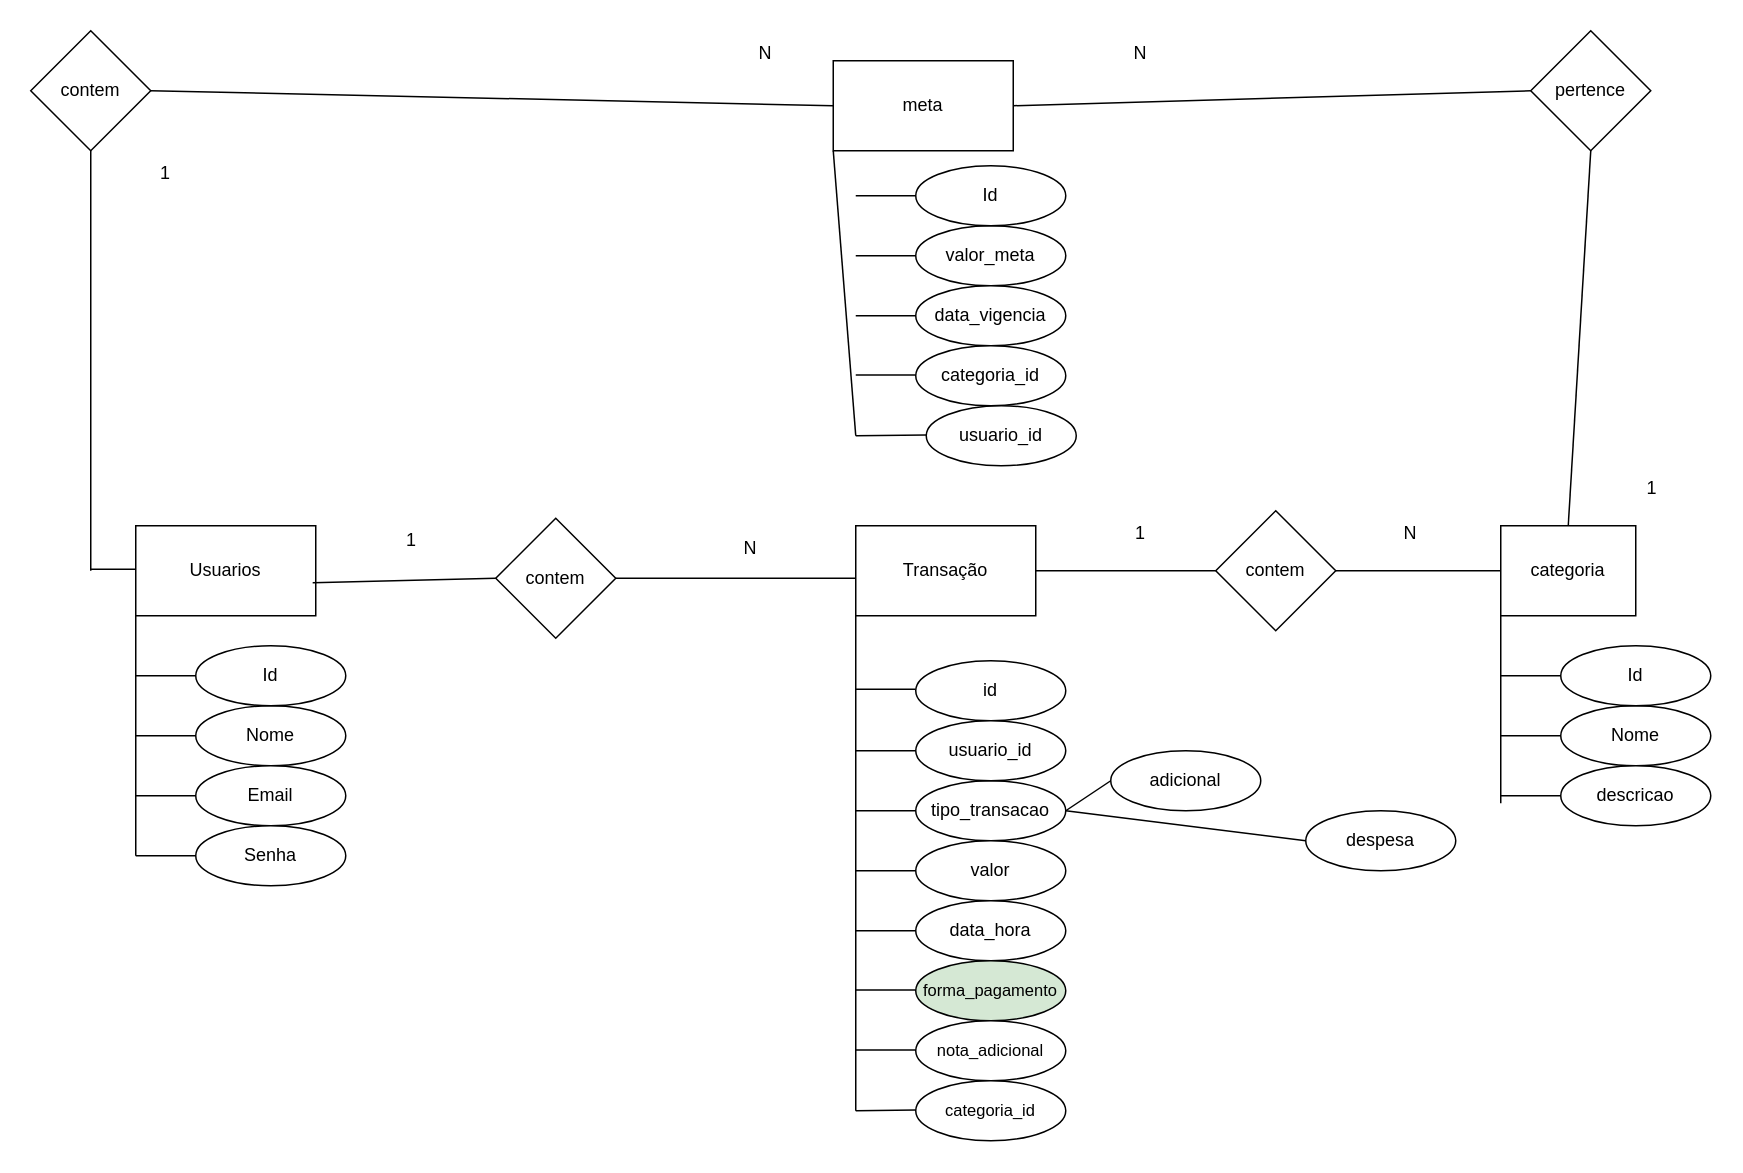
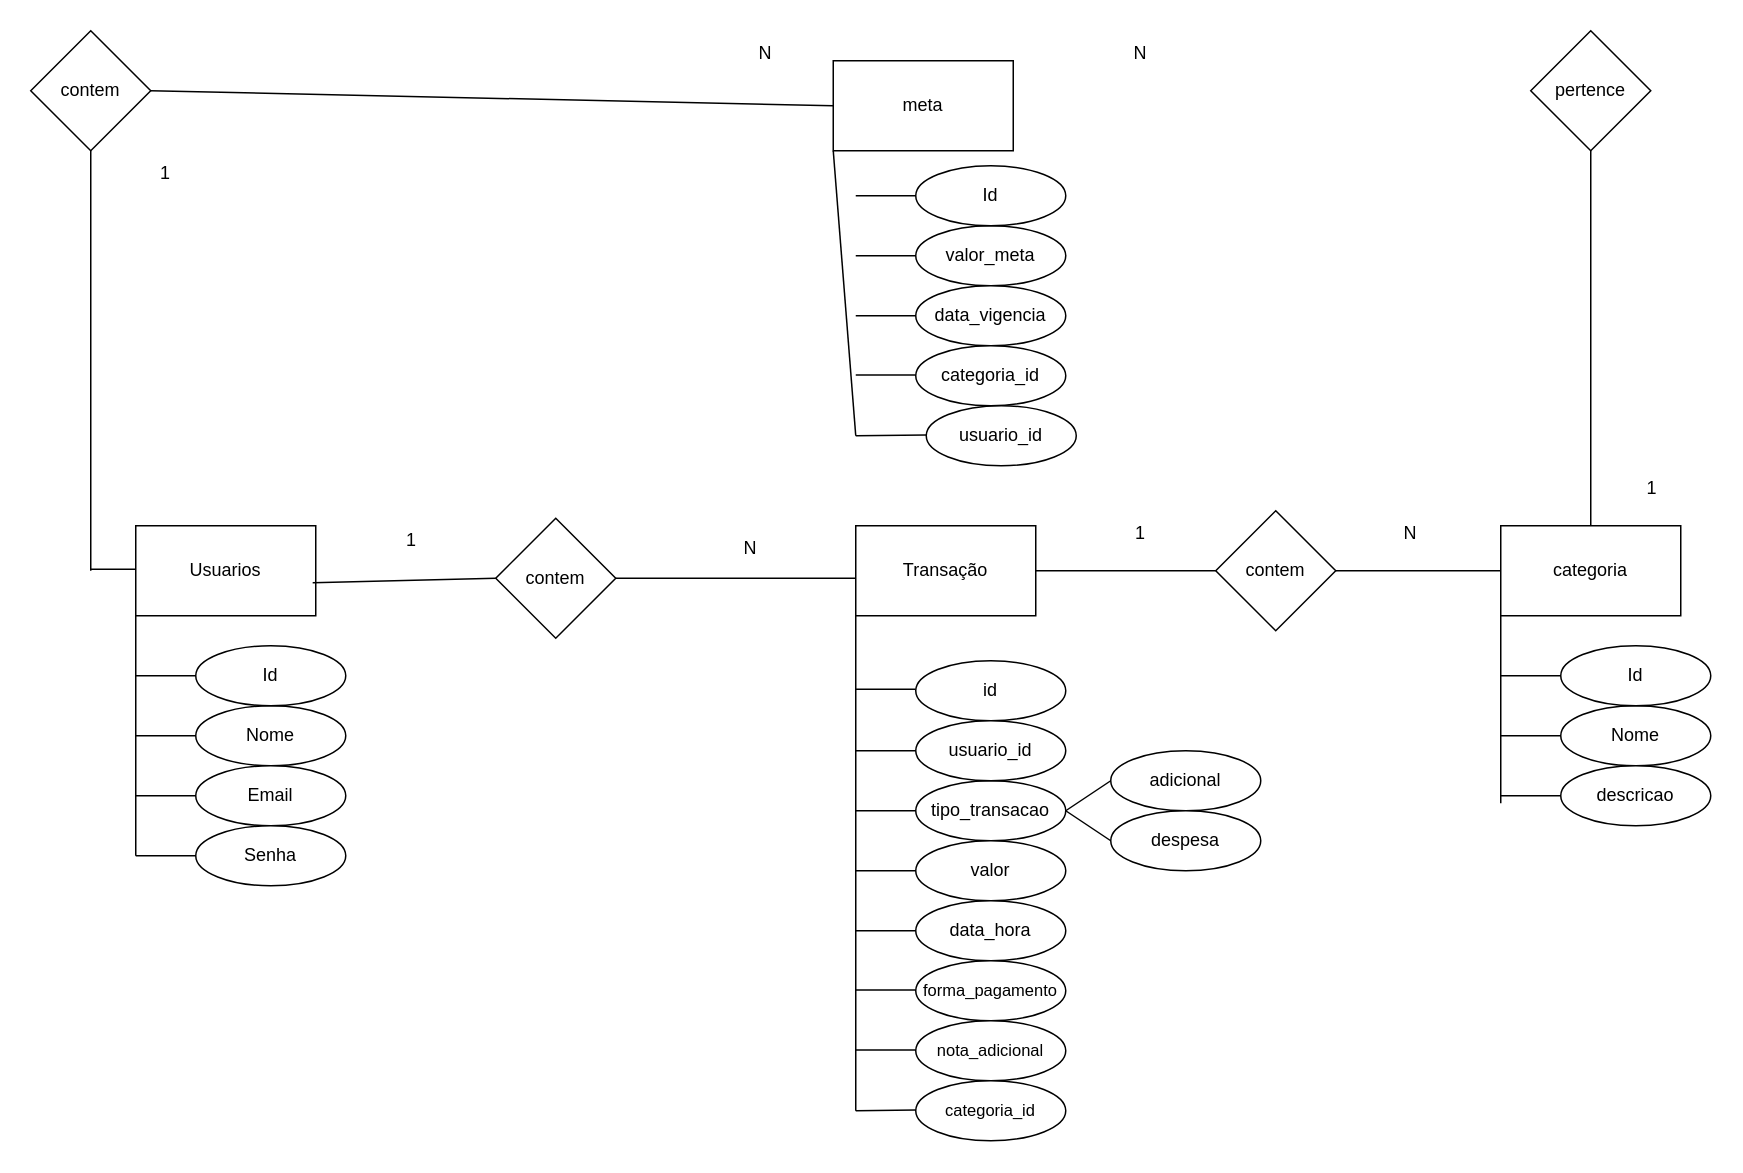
- <mxCell id="68" value="" style="endArrow=none;html=1;rounded=0;entryX=0;entryY=0.5;entryDx=0;entryDy=0;exitX=1;exitY=0.5;exitDx=0;exitDy=0;" parent="1" source="40" target="66" edge="1"><mxGeometry width="50" height="50" relative="1" as="geometry"><mxPoint x="700" y="25" as="sourcePoint" /><mxPoint x="1020" y="35" as="targetPoint" /></mxGeometry></mxCell>
- <mxCell id="32" value="categoria" style="rounded=0;whiteSpace=wrap;html=1;" parent="1" vertex="1"><mxGeometry x="1000" y="350" width="90" height="60" as="geometry" /></mxCell>
+ <mxCell id="32" value="categoria" style="rounded=0;whiteSpace=wrap;html=1;" parent="1" vertex="1"><mxGeometry x="1000" y="350" width="120" height="60" as="geometry" /></mxCell>
- <mxCell id="23" value="despesa" style="ellipse;whiteSpace=wrap;html=1;" parent="1" vertex="1"><mxGeometry x="870" y="540" width="100" height="40" as="geometry" /></mxCell>
+ <mxCell id="23" value="despesa" style="ellipse;whiteSpace=wrap;html=1;" parent="1" vertex="1"><mxGeometry x="740" y="540" width="100" height="40" as="geometry" /></mxCell>
- <mxCell id="26" value="&lt;font style=&quot;font-size: 11px;&quot;&gt;forma_pagamento&lt;/font&gt;" style="ellipse;whiteSpace=wrap;html=1;fillColor=#d5e8d4;" parent="1" vertex="1"><mxGeometry x="610" y="640" width="100" height="40" as="geometry" /></mxCell>
+ <mxCell id="26" value="&lt;font style=&quot;font-size: 11px;&quot;&gt;forma_pagamento&lt;/font&gt;" style="ellipse;whiteSpace=wrap;html=1;" parent="1" vertex="1"><mxGeometry x="610" y="640" width="100" height="40" as="geometry" /></mxCell>
